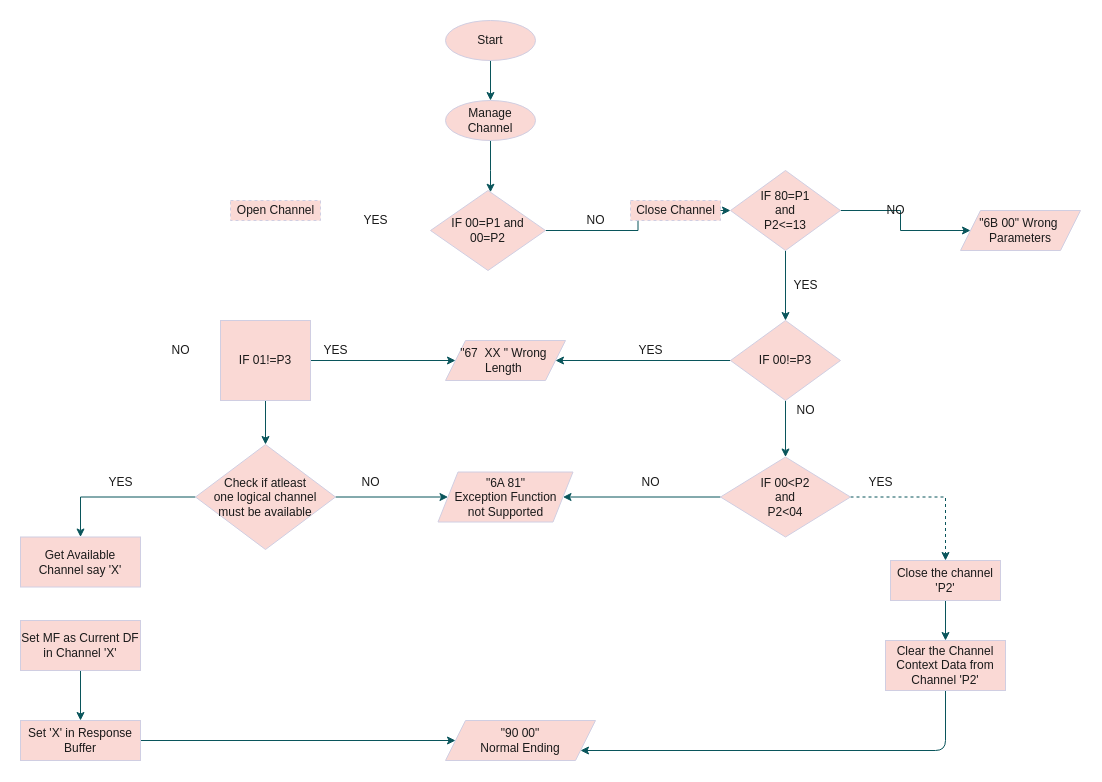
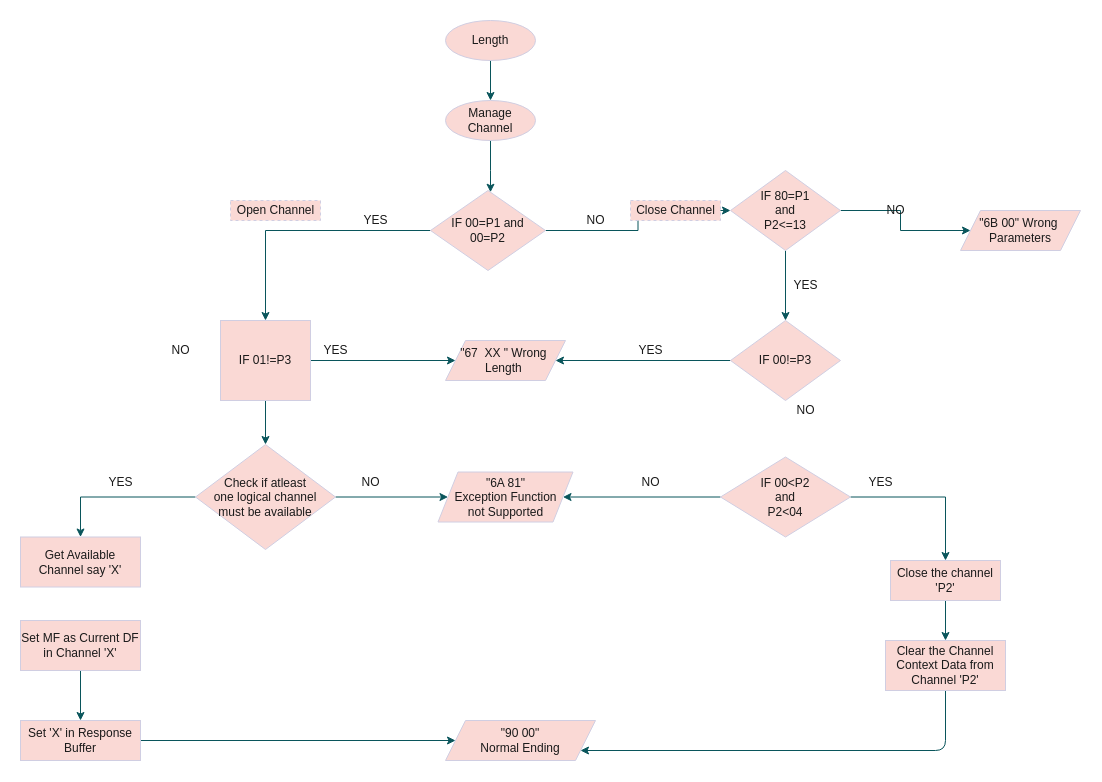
- <mxCell id="26" value="Start" style="ellipse;whiteSpace=wrap;html=1;fillColor=#FAD9D5;strokeColor=#D0CEE2;fontColor=#1A1A1A;" parent="1" vertex="1"><mxGeometry x="445" y="20" width="90" height="40" as="geometry" /></mxCell>
+ <mxCell id="26" value="Length" style="ellipse;whiteSpace=wrap;html=1;fillColor=#FAD9D5;strokeColor=#D0CEE2;fontColor=#1A1A1A;" parent="1" vertex="1"><mxGeometry x="445" y="20" width="90" height="40" as="geometry" /></mxCell>
+ <mxCell id="2" style="edgeStyle=orthogonalEdgeStyle;rounded=0;orthogonalLoop=1;jettySize=auto;html=1;exitX=0;exitY=0.5;exitDx=0;exitDy=0;strokeColor=#09555B;fontColor=#1A1A1A;" parent="1" source="4" target="10" edge="1"><mxGeometry relative="1" as="geometry" /></mxCell>
- <mxCell id="14" style="edgeStyle=orthogonalEdgeStyle;rounded=0;orthogonalLoop=1;jettySize=auto;html=1;entryX=0.5;entryY=0;entryDx=0;entryDy=0;strokeColor=#09555B;fontColor=#1A1A1A;" parent="1" source="16" target="19" edge="1"><mxGeometry relative="1" as="geometry" /></mxCell>
- <mxCell id="17" style="edgeStyle=orthogonalEdgeStyle;rounded=0;orthogonalLoop=1;jettySize=auto;html=1;strokeColor=#09555B;fontColor=#1A1A1A;entryX=0.5;entryY=0;entryDx=0;entryDy=0;dashed=1;" parent="1" source="19" target="43" edge="1"><mxGeometry relative="1" as="geometry"><mxPoint x="890" y="620" as="targetPoint" /></mxGeometry></mxCell>
+ <mxCell id="17" style="edgeStyle=orthogonalEdgeStyle;rounded=0;orthogonalLoop=1;jettySize=auto;html=1;strokeColor=#09555B;fontColor=#1A1A1A;entryX=0.5;entryY=0;entryDx=0;entryDy=0;" parent="1" source="19" target="43" edge="1"><mxGeometry relative="1" as="geometry"><mxPoint x="890" y="620" as="targetPoint" /></mxGeometry></mxCell>
